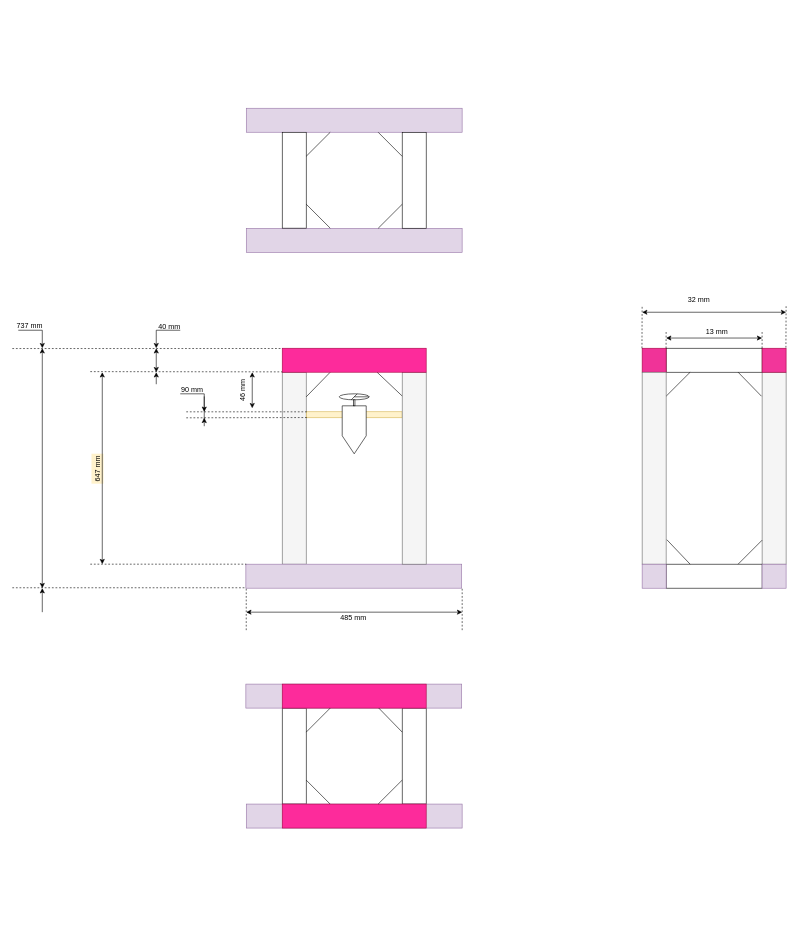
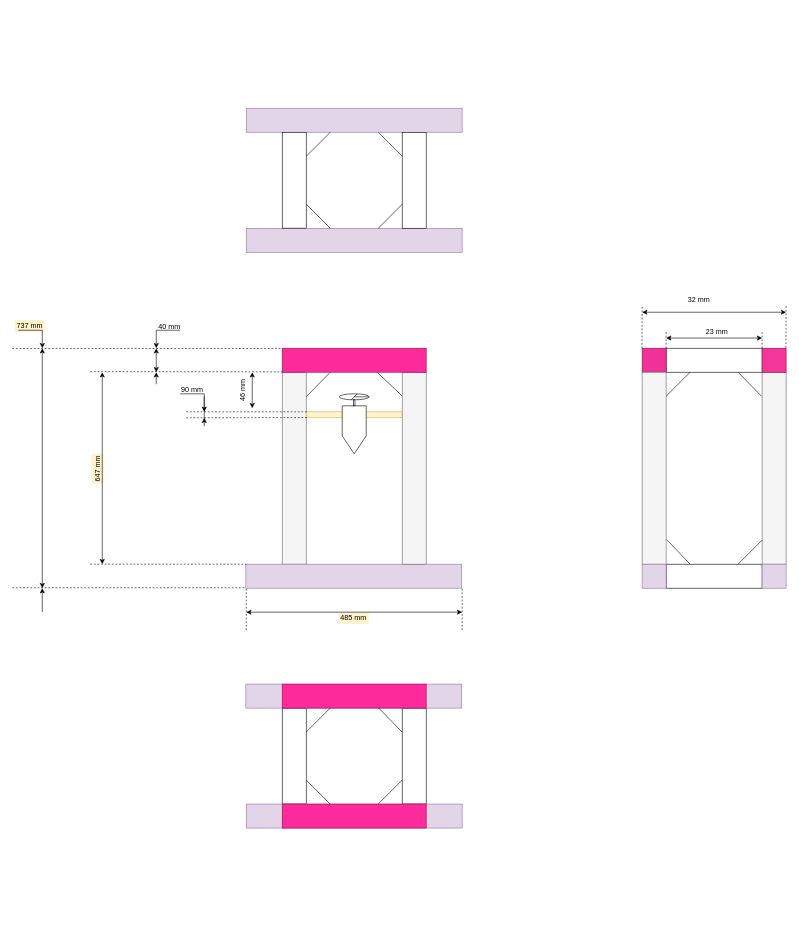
- <mxCell id="53" value="&lt;font style=&quot;vertical-align: inherit;&quot;&gt;&lt;font style=&quot;vertical-align: inherit;&quot;&gt;737 mm&lt;/font&gt;&lt;/font&gt;" style="whiteSpace=wrap;html=1;strokeColor=none;" parent="1" vertex="1"><mxGeometry x="24" y="533" width="50" height="20" as="geometry" /></mxCell>
+ <mxCell id="53" value="&lt;font style=&quot;vertical-align: inherit;&quot;&gt;&lt;font style=&quot;vertical-align: inherit;&quot;&gt;737 mm&lt;/font&gt;&lt;/font&gt;" style="whiteSpace=wrap;html=1;strokeColor=none;fillColor=#fff2cc;" parent="1" vertex="1"><mxGeometry x="24" y="533" width="50" height="20" as="geometry" /></mxCell>
- <mxCell id="73" value="&lt;font style=&quot;vertical-align: inherit;&quot;&gt;&lt;font style=&quot;vertical-align: inherit;&quot;&gt;13 mm&lt;/font&gt;&lt;/font&gt;" style="whiteSpace=wrap;html=1;strokeColor=none;" parent="1" vertex="1"><mxGeometry x="1170" y="543" width="50" height="20" as="geometry" /></mxCell>
+ <mxCell id="73" value="&lt;font style=&quot;vertical-align: inherit;&quot;&gt;&lt;font style=&quot;vertical-align: inherit;&quot;&gt;23 mm&lt;/font&gt;&lt;/font&gt;" style="whiteSpace=wrap;html=1;strokeColor=none;" parent="1" vertex="1"><mxGeometry x="1170" y="543" width="50" height="20" as="geometry" /></mxCell>
- <mxCell id="69" value="&lt;font style=&quot;vertical-align: inherit;&quot;&gt;&lt;font style=&quot;vertical-align: inherit;&quot;&gt;485 mm&lt;/font&gt;&lt;/font&gt;" style="whiteSpace=wrap;html=1;strokeColor=none;rotation=0;" parent="1" vertex="1"><mxGeometry x="564" y="1020.01" width="50" height="20" as="geometry" /></mxCell>
+ <mxCell id="69" value="&lt;font style=&quot;vertical-align: inherit;&quot;&gt;&lt;font style=&quot;vertical-align: inherit;&quot;&gt;485 mm&lt;/font&gt;&lt;/font&gt;" style="whiteSpace=wrap;html=1;strokeColor=none;rotation=0;fillColor=#fff2cc;" parent="1" vertex="1"><mxGeometry x="564" y="1020.01" width="50" height="20" as="geometry" /></mxCell>
